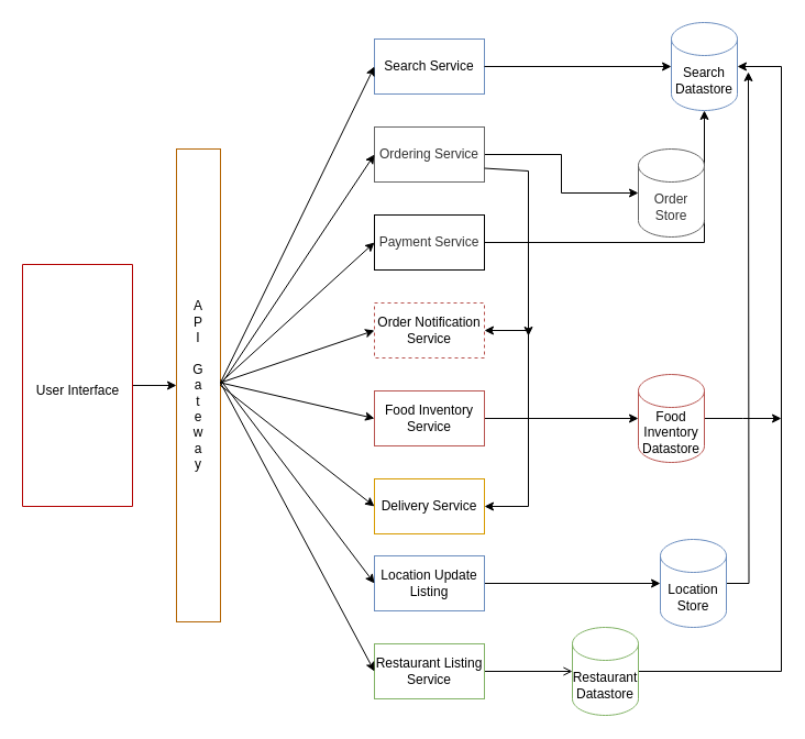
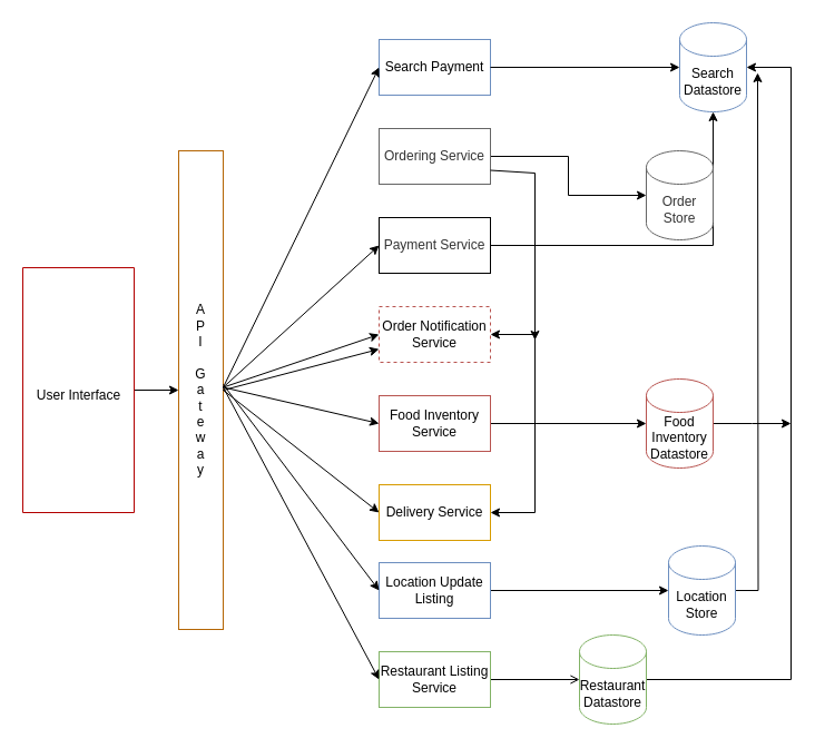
- <mxCell id="6" value="Search Service" style="rounded=0;whiteSpace=wrap;html=1;fillColor=none;strokeColor=#6c8ebf;" vertex="1" parent="1"><mxGeometry x="340" y="35" width="100" height="50" as="geometry" /></mxCell>
+ <mxCell id="6" value="Search Payment" style="rounded=0;whiteSpace=wrap;html=1;fillColor=none;strokeColor=#6c8ebf;" vertex="1" parent="1"><mxGeometry x="340" y="35" width="100" height="50" as="geometry" /></mxCell>
- <mxCell id="27" value="" style="endArrow=classic;html=1;rounded=0;entryX=0;entryY=0.5;entryDx=0;entryDy=0;exitX=1;exitY=0.5;exitDx=0;exitDy=0;" edge="1" parent="1" source="5" target="8"><mxGeometry width="50" height="50" relative="1" as="geometry"><mxPoint x="200" y="265" as="sourcePoint" /><mxPoint x="250" y="215" as="targetPoint" /></mxGeometry></mxCell>
+ <mxCell id="27" value="" style="endArrow=classic;html=1;rounded=0;exitX=1;exitY=0.5;exitDx=0;exitDy=0;" edge="1" parent="1" source="5" target="9"><mxGeometry width="50" height="50" relative="1" as="geometry"><mxPoint x="200" y="265" as="sourcePoint" /><mxPoint x="250" y="215" as="targetPoint" /></mxGeometry></mxCell>
